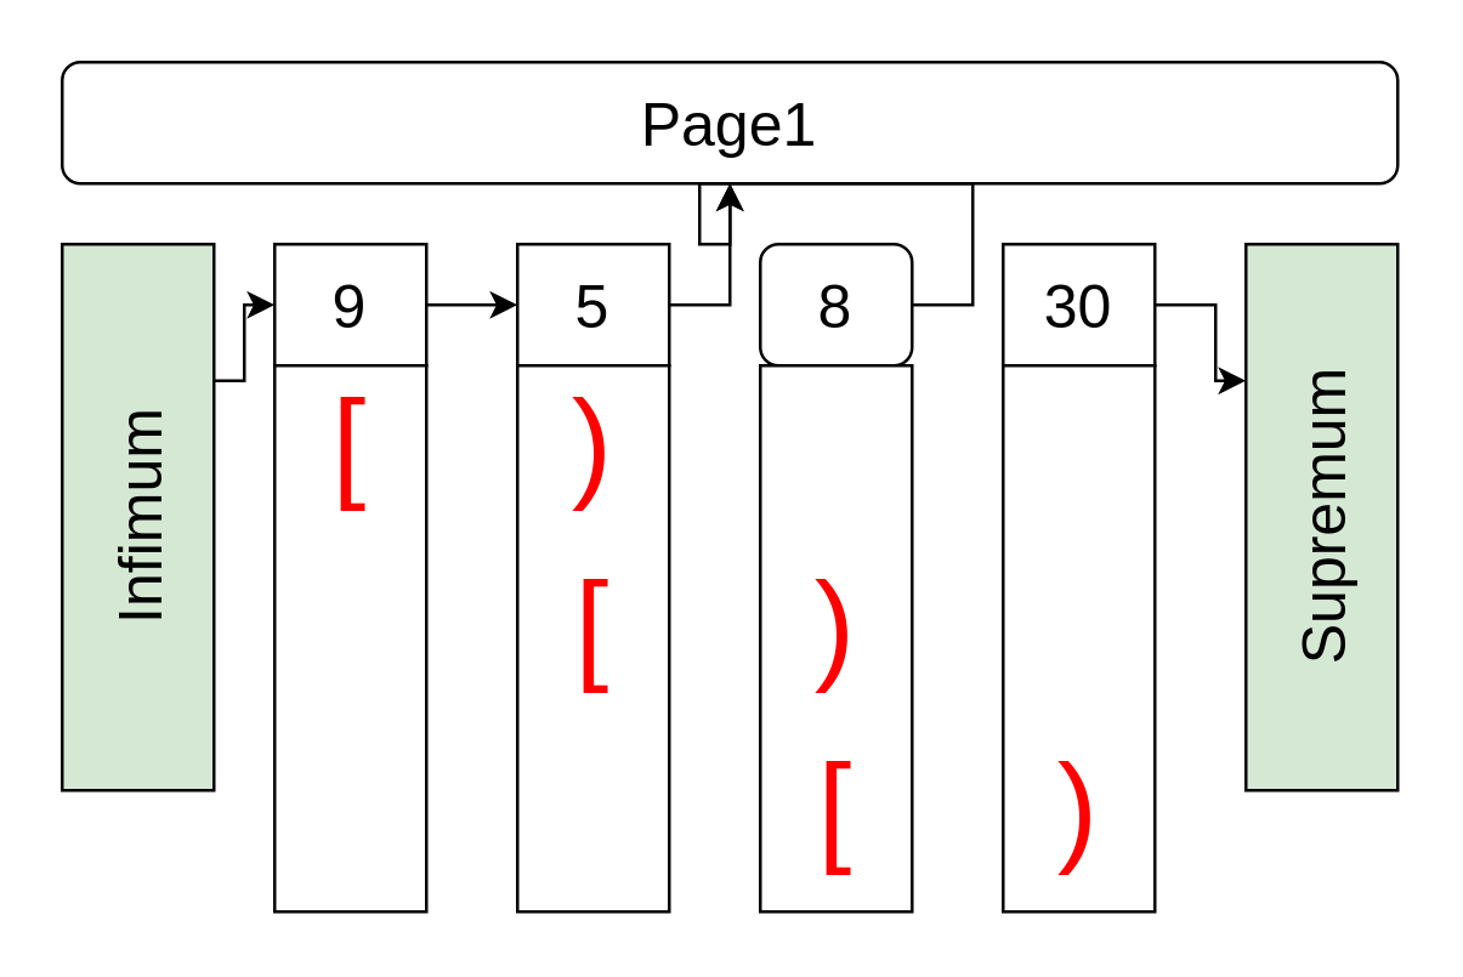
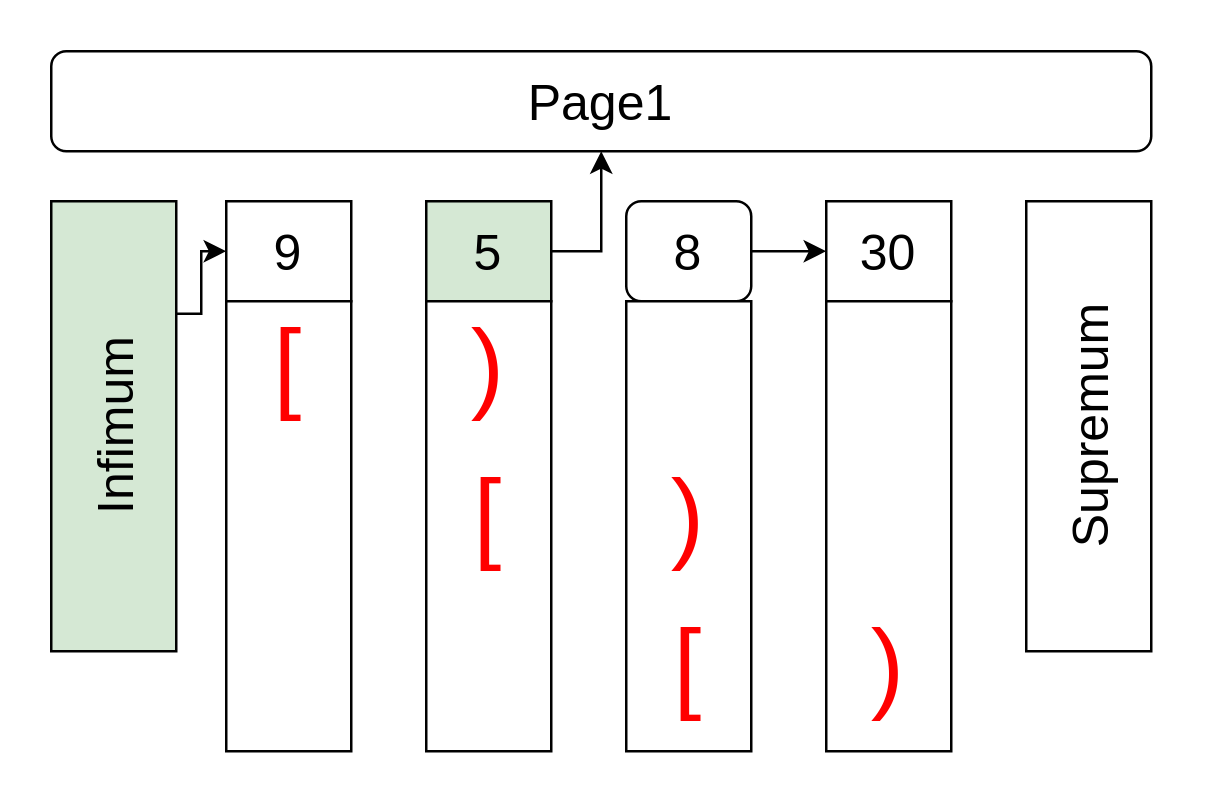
- <mxCell id="26" style="edgeStyle=orthogonalEdgeStyle;rounded=0;orthogonalLoop=1;jettySize=auto;html=1;exitX=1;exitY=0.5;exitDx=0;exitDy=0;fontFamily=Helvetica;fontSize=20;" edge="1" parent="1" source="13" target="2"><mxGeometry relative="1" as="geometry" /></mxCell>
+ <mxCell id="26" style="edgeStyle=orthogonalEdgeStyle;rounded=0;orthogonalLoop=1;jettySize=auto;html=1;exitX=1;exitY=0.5;exitDx=0;exitDy=0;fontFamily=Helvetica;fontSize=20;" edge="1" parent="1" source="13" target="18"><mxGeometry relative="1" as="geometry" /></mxCell>
- <mxCell id="24" style="edgeStyle=orthogonalEdgeStyle;rounded=0;orthogonalLoop=1;jettySize=auto;html=1;exitX=1;exitY=0.5;exitDx=0;exitDy=0;entryX=0;entryY=0.5;entryDx=0;entryDy=0;fontFamily=Helvetica;fontSize=20;" edge="1" parent="1" source="4" target="8"><mxGeometry relative="1" as="geometry" /></mxCell>
- <mxCell id="8" value="5" style="rounded=0;whiteSpace=wrap;html=1;fontSize=20;" vertex="1" parent="7"><mxGeometry width="50" height="40" as="geometry" /></mxCell>
+ <mxCell id="8" value="5" style="rounded=0;whiteSpace=wrap;html=1;fontSize=20;fillColor=#d5e8d4;" vertex="1" parent="7"><mxGeometry width="50" height="40" as="geometry" /></mxCell>
- <mxCell id="27" style="edgeStyle=orthogonalEdgeStyle;rounded=0;orthogonalLoop=1;jettySize=auto;html=1;exitX=1;exitY=0.5;exitDx=0;exitDy=0;entryX=0;entryY=0.25;entryDx=0;entryDy=0;fontFamily=Helvetica;fontSize=20;" edge="1" parent="1" source="18" target="23"><mxGeometry relative="1" as="geometry"><Array as="points"><mxPoint x="400" y="100" /><mxPoint x="400" y="125" /></Array></mxGeometry></mxCell>
- <mxCell id="23" value="Supremum" style="rounded=0;whiteSpace=wrap;html=1;fontSize=20;horizontal=0;fillColor=#d5e8d4;" vertex="1" parent="1"><mxGeometry x="410" y="80" width="50" height="180" as="geometry" /></mxCell>
+ <mxCell id="23" value="Supremum" style="rounded=0;whiteSpace=wrap;html=1;fontSize=20;horizontal=0;" vertex="1" parent="1"><mxGeometry x="410" y="80" width="50" height="180" as="geometry" /></mxCell>
